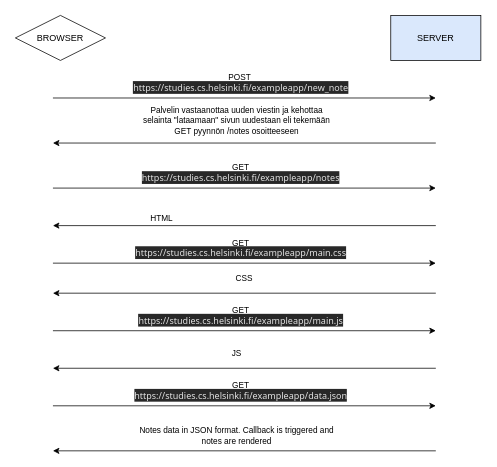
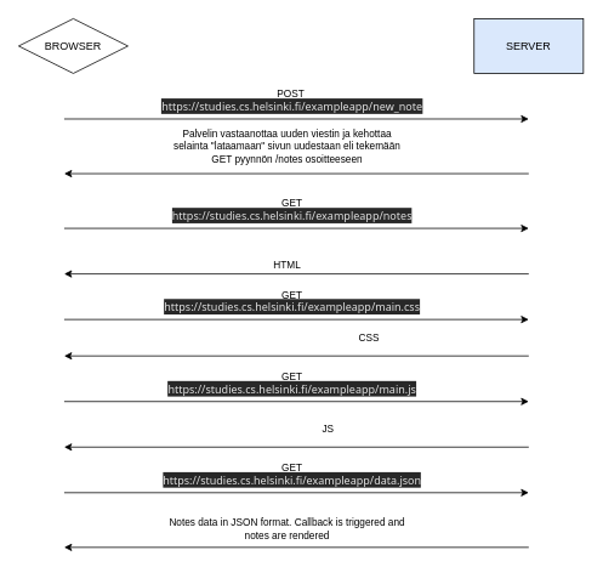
- <mxCell id="12" value="&lt;font style=&quot;font-size: 11px;&quot;&gt;HTML&lt;/font&gt;" style="text;html=1;align=center;verticalAlign=middle;whiteSpace=wrap;rounded=0;" vertex="1" parent="1"><mxGeometry x="80" y="270" width="270" height="40" as="geometry" /></mxCell>
+ <mxCell id="12" value="&lt;font style=&quot;font-size: 11px;&quot;&gt;HTML&lt;/font&gt;" style="text;html=1;align=center;verticalAlign=middle;whiteSpace=wrap;rounded=0;" vertex="1" parent="1"><mxGeometry x="180" y="270" width="270" height="40" as="geometry" /></mxCell>
- <mxCell id="13" value="&lt;font style=&quot;font-size: 11px;&quot;&gt;CSS&lt;/font&gt;" style="text;html=1;align=center;verticalAlign=middle;whiteSpace=wrap;rounded=0;" vertex="1" parent="1"><mxGeometry x="190" y="350" width="270" height="40" as="geometry" /></mxCell>
+ <mxCell id="13" value="&lt;font style=&quot;font-size: 11px;&quot;&gt;CSS&lt;/font&gt;" style="text;html=1;align=center;verticalAlign=middle;whiteSpace=wrap;rounded=0;" vertex="1" parent="1"><mxGeometry x="270" y="350" width="270" height="40" as="geometry" /></mxCell>
- <mxCell id="16" value="&lt;font style=&quot;font-size: 11px;&quot;&gt;JS&lt;/font&gt;" style="text;html=1;align=center;verticalAlign=middle;whiteSpace=wrap;rounded=0;" vertex="1" parent="1"><mxGeometry x="180" y="450" width="270" height="40" as="geometry" /></mxCell>
+ <mxCell id="16" value="&lt;font style=&quot;font-size: 11px;&quot;&gt;JS&lt;/font&gt;" style="text;html=1;align=center;verticalAlign=middle;whiteSpace=wrap;rounded=0;" vertex="1" parent="1"><mxGeometry x="225" y="450" width="270" height="40" as="geometry" /></mxCell>
